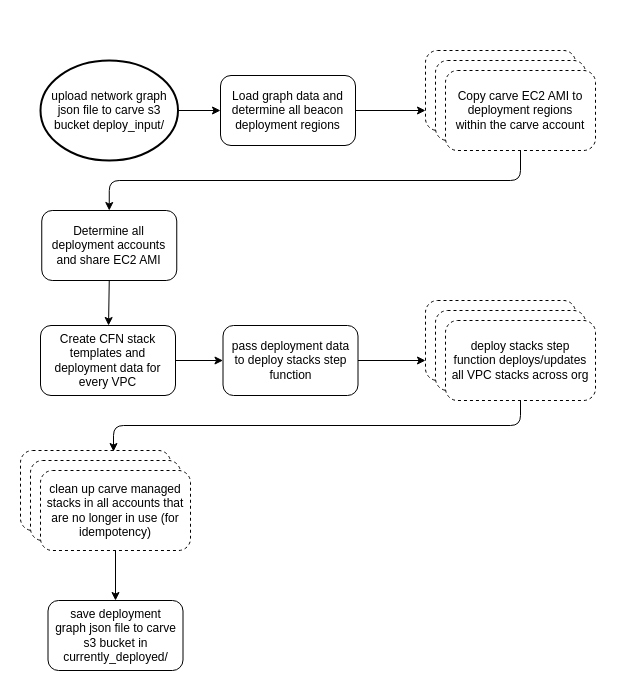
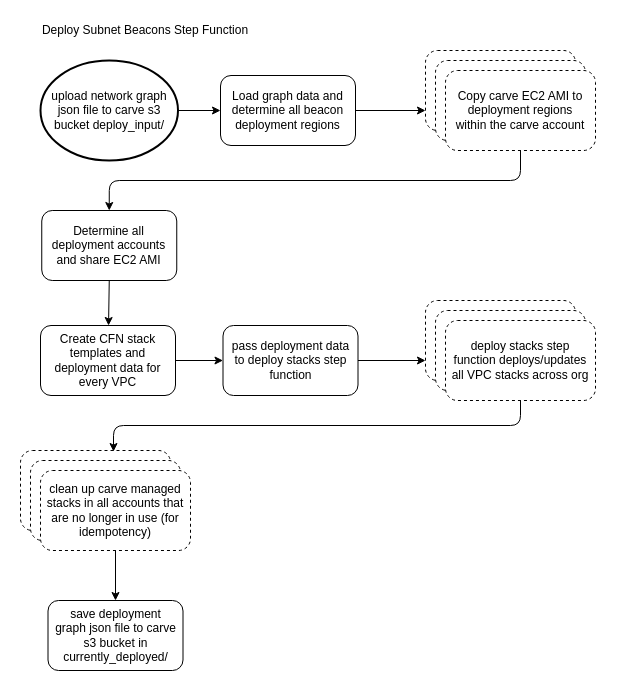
+ <mxCell id="3" value="Deploy Subnet Beacons Step Function" style="text;html=1;strokeColor=none;fillColor=none;align=center;verticalAlign=middle;whiteSpace=wrap;rounded=0;" parent="1" vertex="1"><mxGeometry x="20" y="20" width="250" height="20" as="geometry" /></mxCell>
